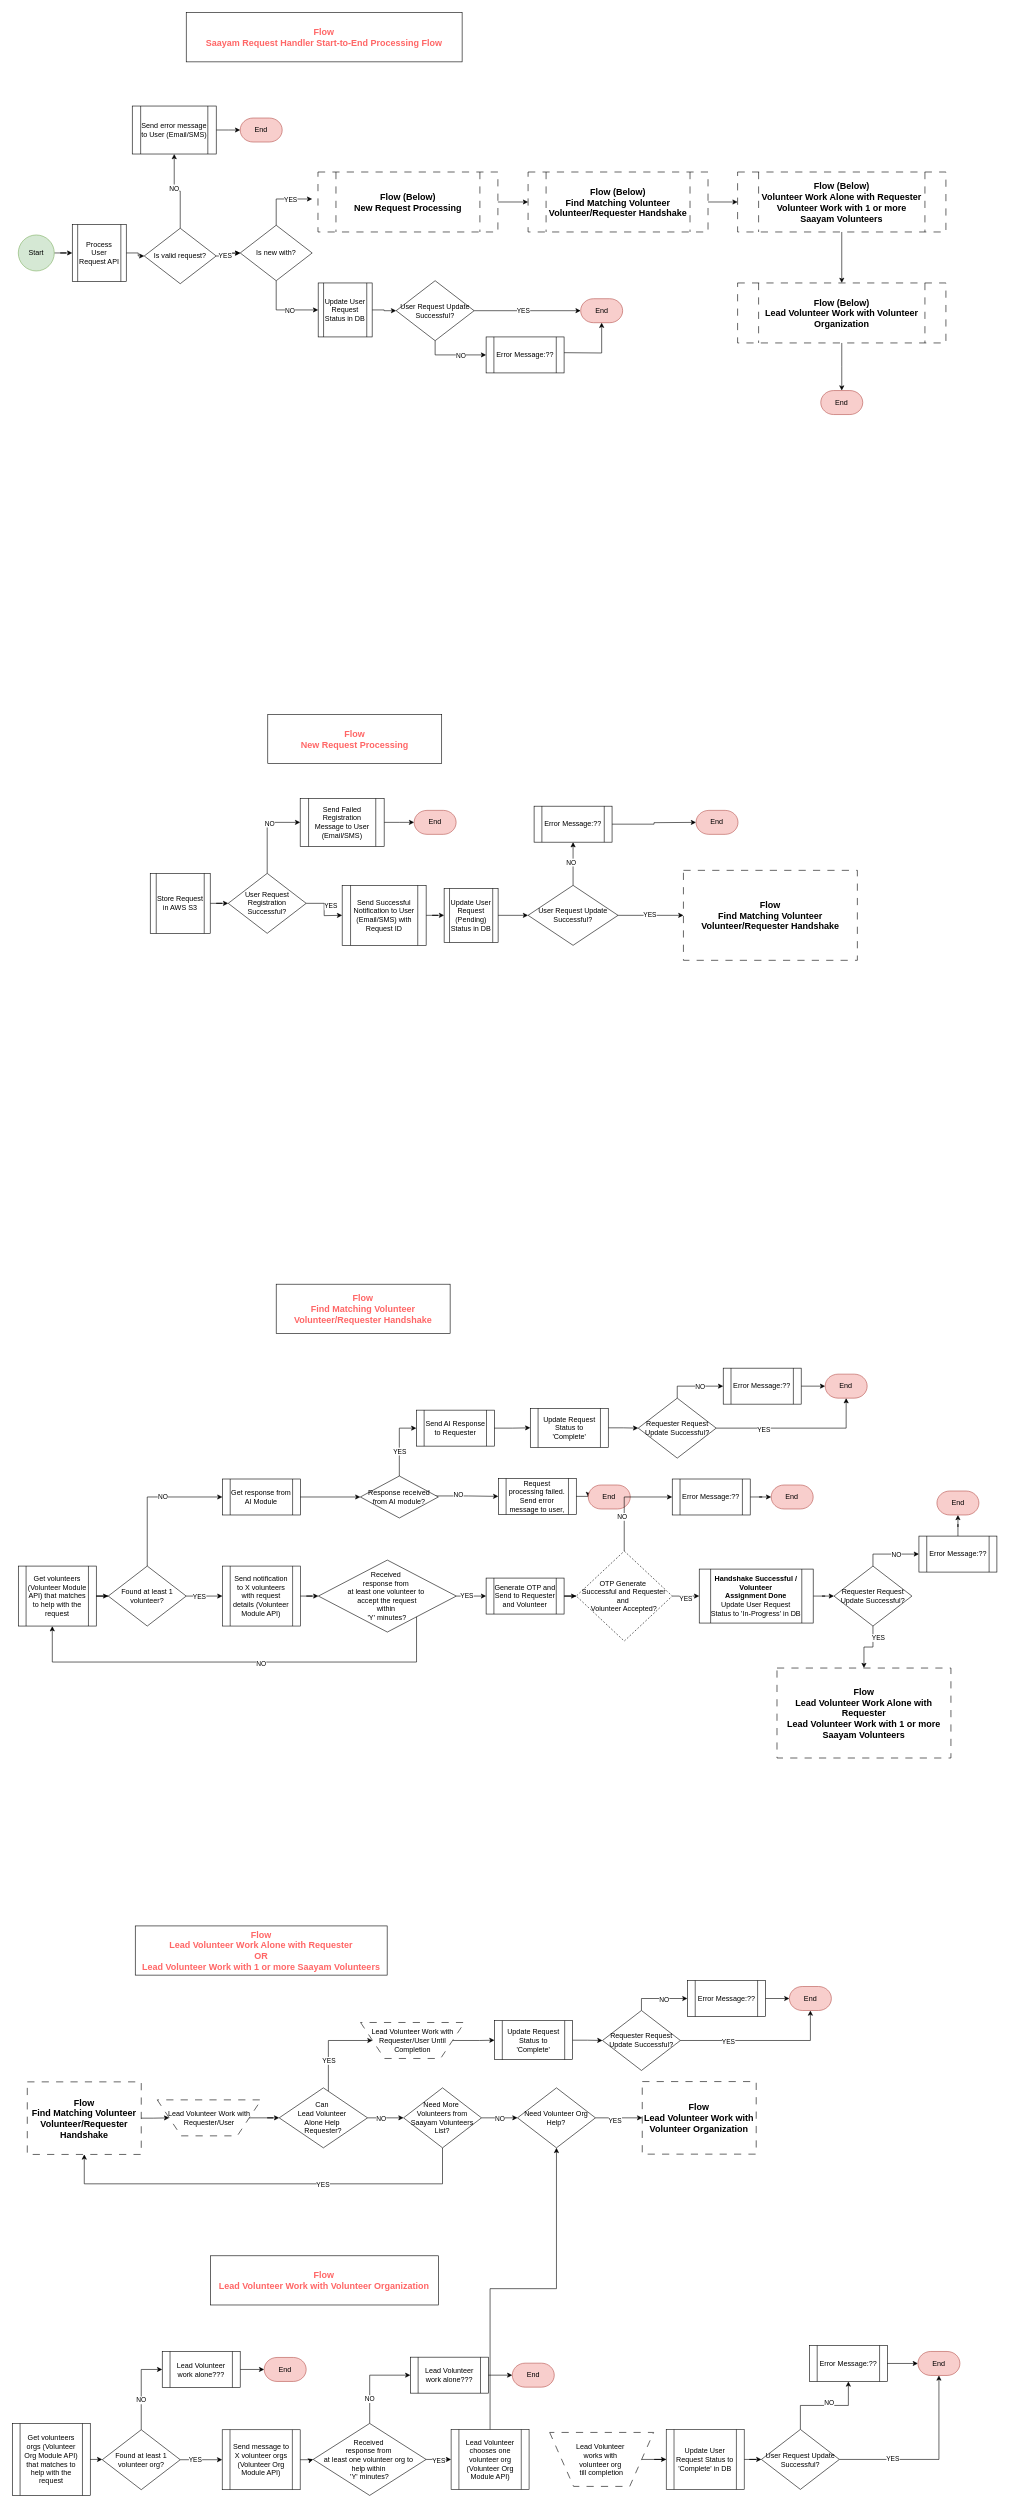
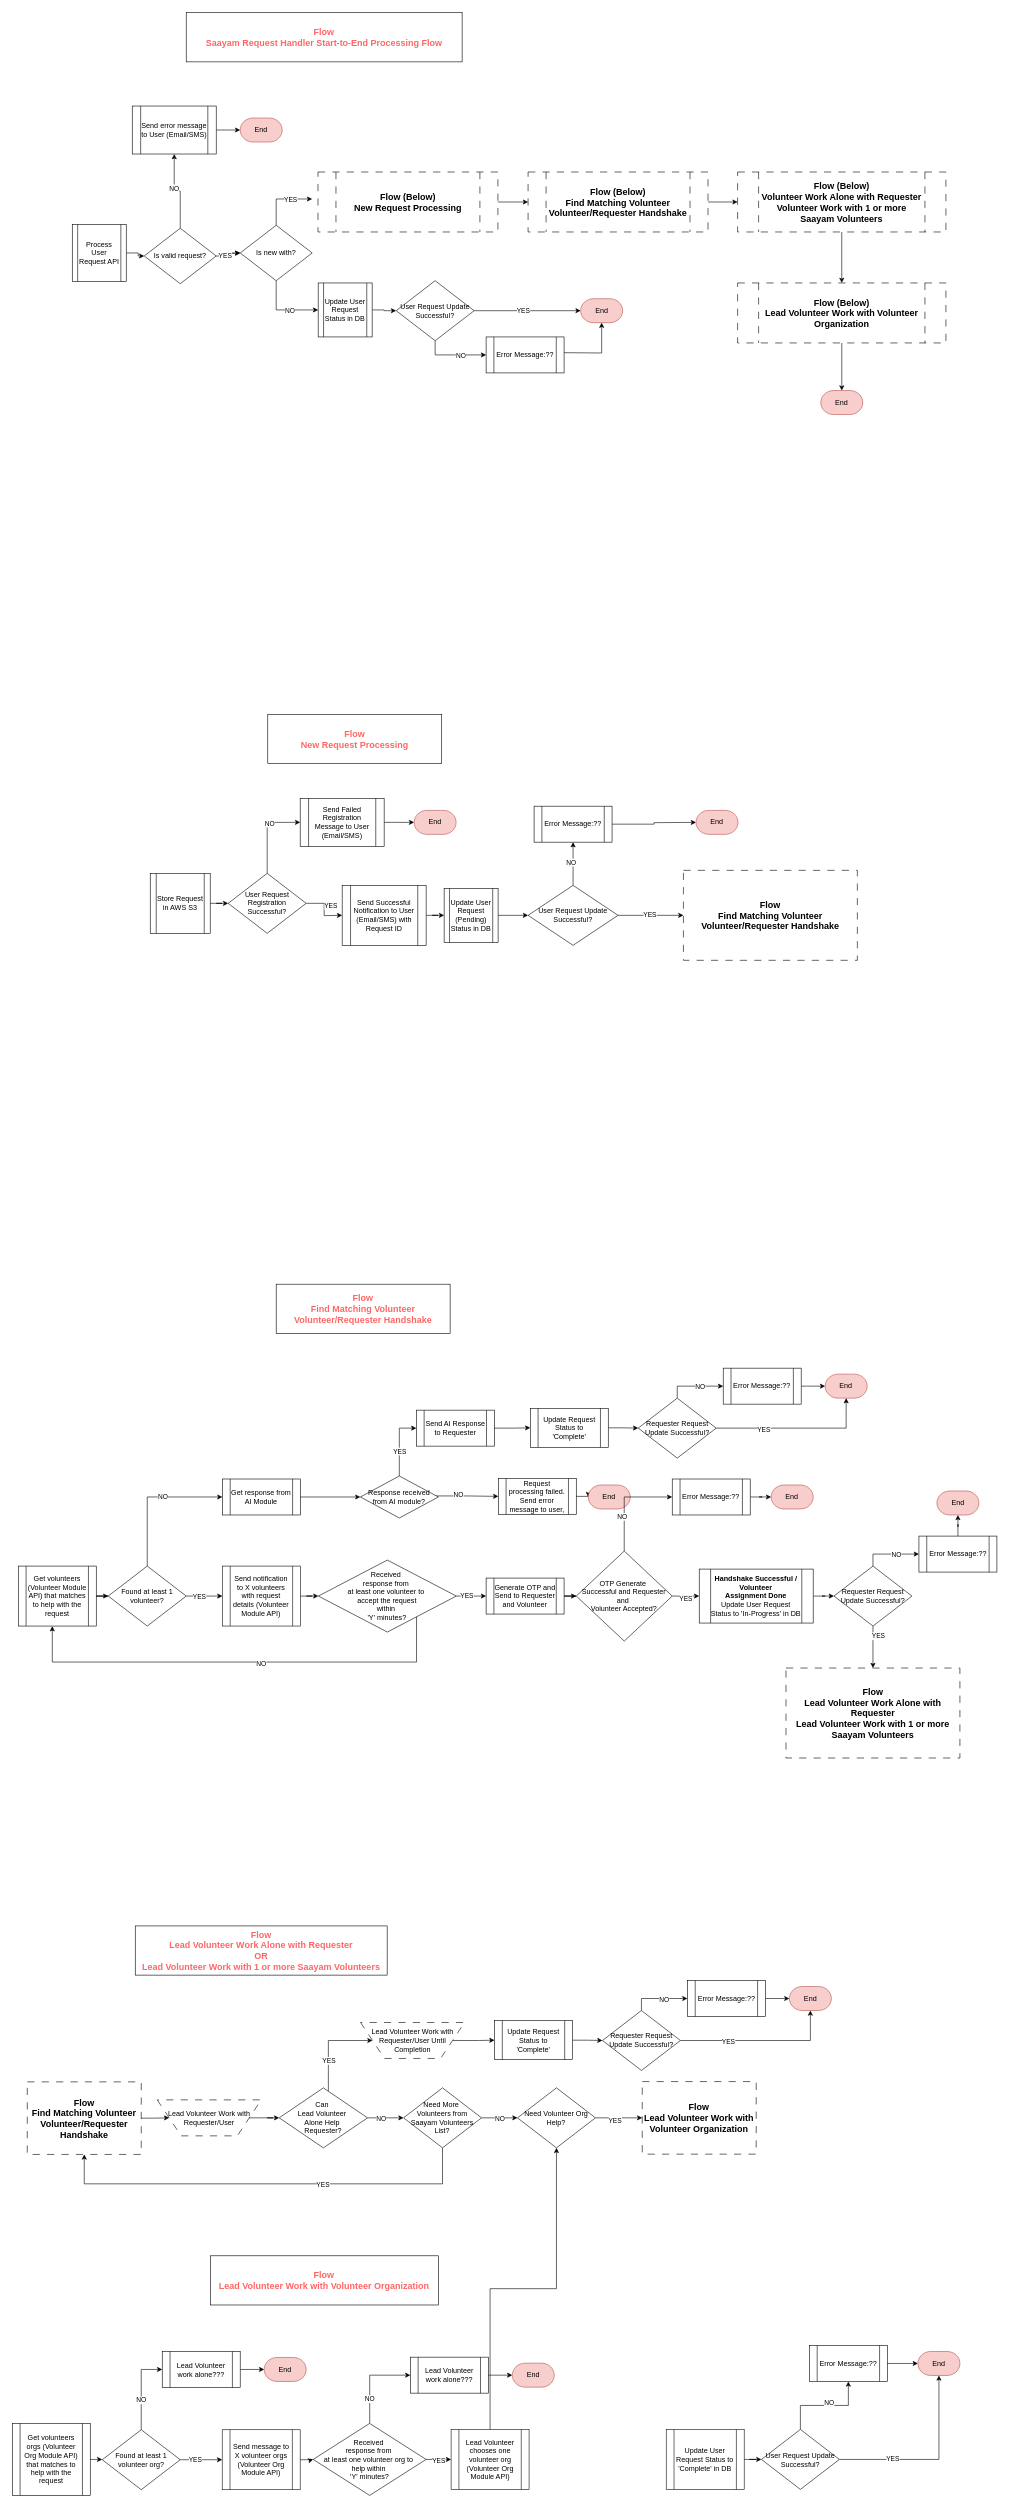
- <mxCell id="3" value="&lt;font style=&quot;font-size: 12px;&quot;&gt;Start&lt;/font&gt;" style="ellipse;whiteSpace=wrap;html=1;aspect=fixed;fillColor=#d5e8d4;strokeColor=#82b366;" vertex="1" parent="1"><mxGeometry x="30" y="390.63" width="60" height="60" as="geometry" /></mxCell>
- <mxCell id="2" style="edgeStyle=orthogonalEdgeStyle;rounded=0;orthogonalLoop=1;jettySize=auto;html=1;entryX=0;entryY=0.5;entryDx=0;entryDy=0;" edge="1" parent="1" source="3" target="6"><mxGeometry relative="1" as="geometry" /></mxCell>
- <mxCell id="64" value="OTP Generate&amp;nbsp;&lt;div&gt;Successful and Requester and&amp;nbsp;&lt;/div&gt;&lt;div&gt;Volunteer Accepted?&lt;/div&gt;" style="rhombus;whiteSpace=wrap;html=1;dashed=1;" vertex="1" parent="1"><mxGeometry x="960.34" y="2585" width="160" height="150" as="geometry" /></mxCell>
+ <mxCell id="64" value="OTP Generate&amp;nbsp;&lt;div&gt;Successful and Requester and&amp;nbsp;&lt;/div&gt;&lt;div&gt;Volunteer Accepted?&lt;/div&gt;" style="rhombus;whiteSpace=wrap;html=1;" vertex="1" parent="1"><mxGeometry x="960.34" y="2585" width="160" height="150" as="geometry" /></mxCell>
- <mxCell id="122" value="&lt;b style=&quot;&quot;&gt;Flow&lt;/b&gt;&lt;div style=&quot;&quot;&gt;&lt;b&gt;Lead Volunteer Work Alone with Requester&lt;/b&gt;&lt;/div&gt;&lt;div style=&quot;&quot;&gt;&lt;b&gt;Lead Volunteer Work with 1 or more Saayam Volunteers&lt;/b&gt;&lt;/div&gt;" style="text;html=1;align=center;verticalAlign=middle;whiteSpace=wrap;rounded=0;fontSize=15;fontColor=#000000;strokeColor=default;dashed=1;dashPattern=12 12;" vertex="1" parent="1"><mxGeometry x="1295" y="2780" width="290" height="150" as="geometry" /></mxCell>
+ <mxCell id="122" value="&lt;b style=&quot;&quot;&gt;Flow&lt;/b&gt;&lt;div style=&quot;&quot;&gt;&lt;b&gt;Lead Volunteer Work Alone with Requester&lt;/b&gt;&lt;/div&gt;&lt;div style=&quot;&quot;&gt;&lt;b&gt;Lead Volunteer Work with 1 or more Saayam Volunteers&lt;/b&gt;&lt;/div&gt;" style="text;html=1;align=center;verticalAlign=middle;whiteSpace=wrap;rounded=0;fontSize=15;fontColor=#000000;strokeColor=default;dashed=1;dashPattern=12 12;" vertex="1" parent="1"><mxGeometry x="1310" y="2780" width="290" height="150" as="geometry" /></mxCell>
- <mxCell id="141" value="Lead Volunteer&amp;nbsp;&lt;div&gt;works with&amp;nbsp;&lt;/div&gt;&lt;div&gt;volunteer org&amp;nbsp;&lt;/div&gt;&lt;div&gt;till completion&lt;/div&gt;" style="verticalLabelPosition=middle;verticalAlign=middle;html=1;shape=trapezoid;perimeter=trapezoidPerimeter;whiteSpace=wrap;size=0.23;arcSize=10;flipV=1;labelPosition=center;align=center;dashed=1;dashPattern=12 12;" vertex="1" parent="1"><mxGeometry x="915.98" y="4054.5" width="173.33" height="90" as="geometry" /></mxCell>
- <mxCell id="140" value="" style="edgeStyle=orthogonalEdgeStyle;rounded=0;orthogonalLoop=1;jettySize=auto;html=1;" edge="1" parent="1" source="141" target="149"><mxGeometry relative="1" as="geometry" /></mxCell>
